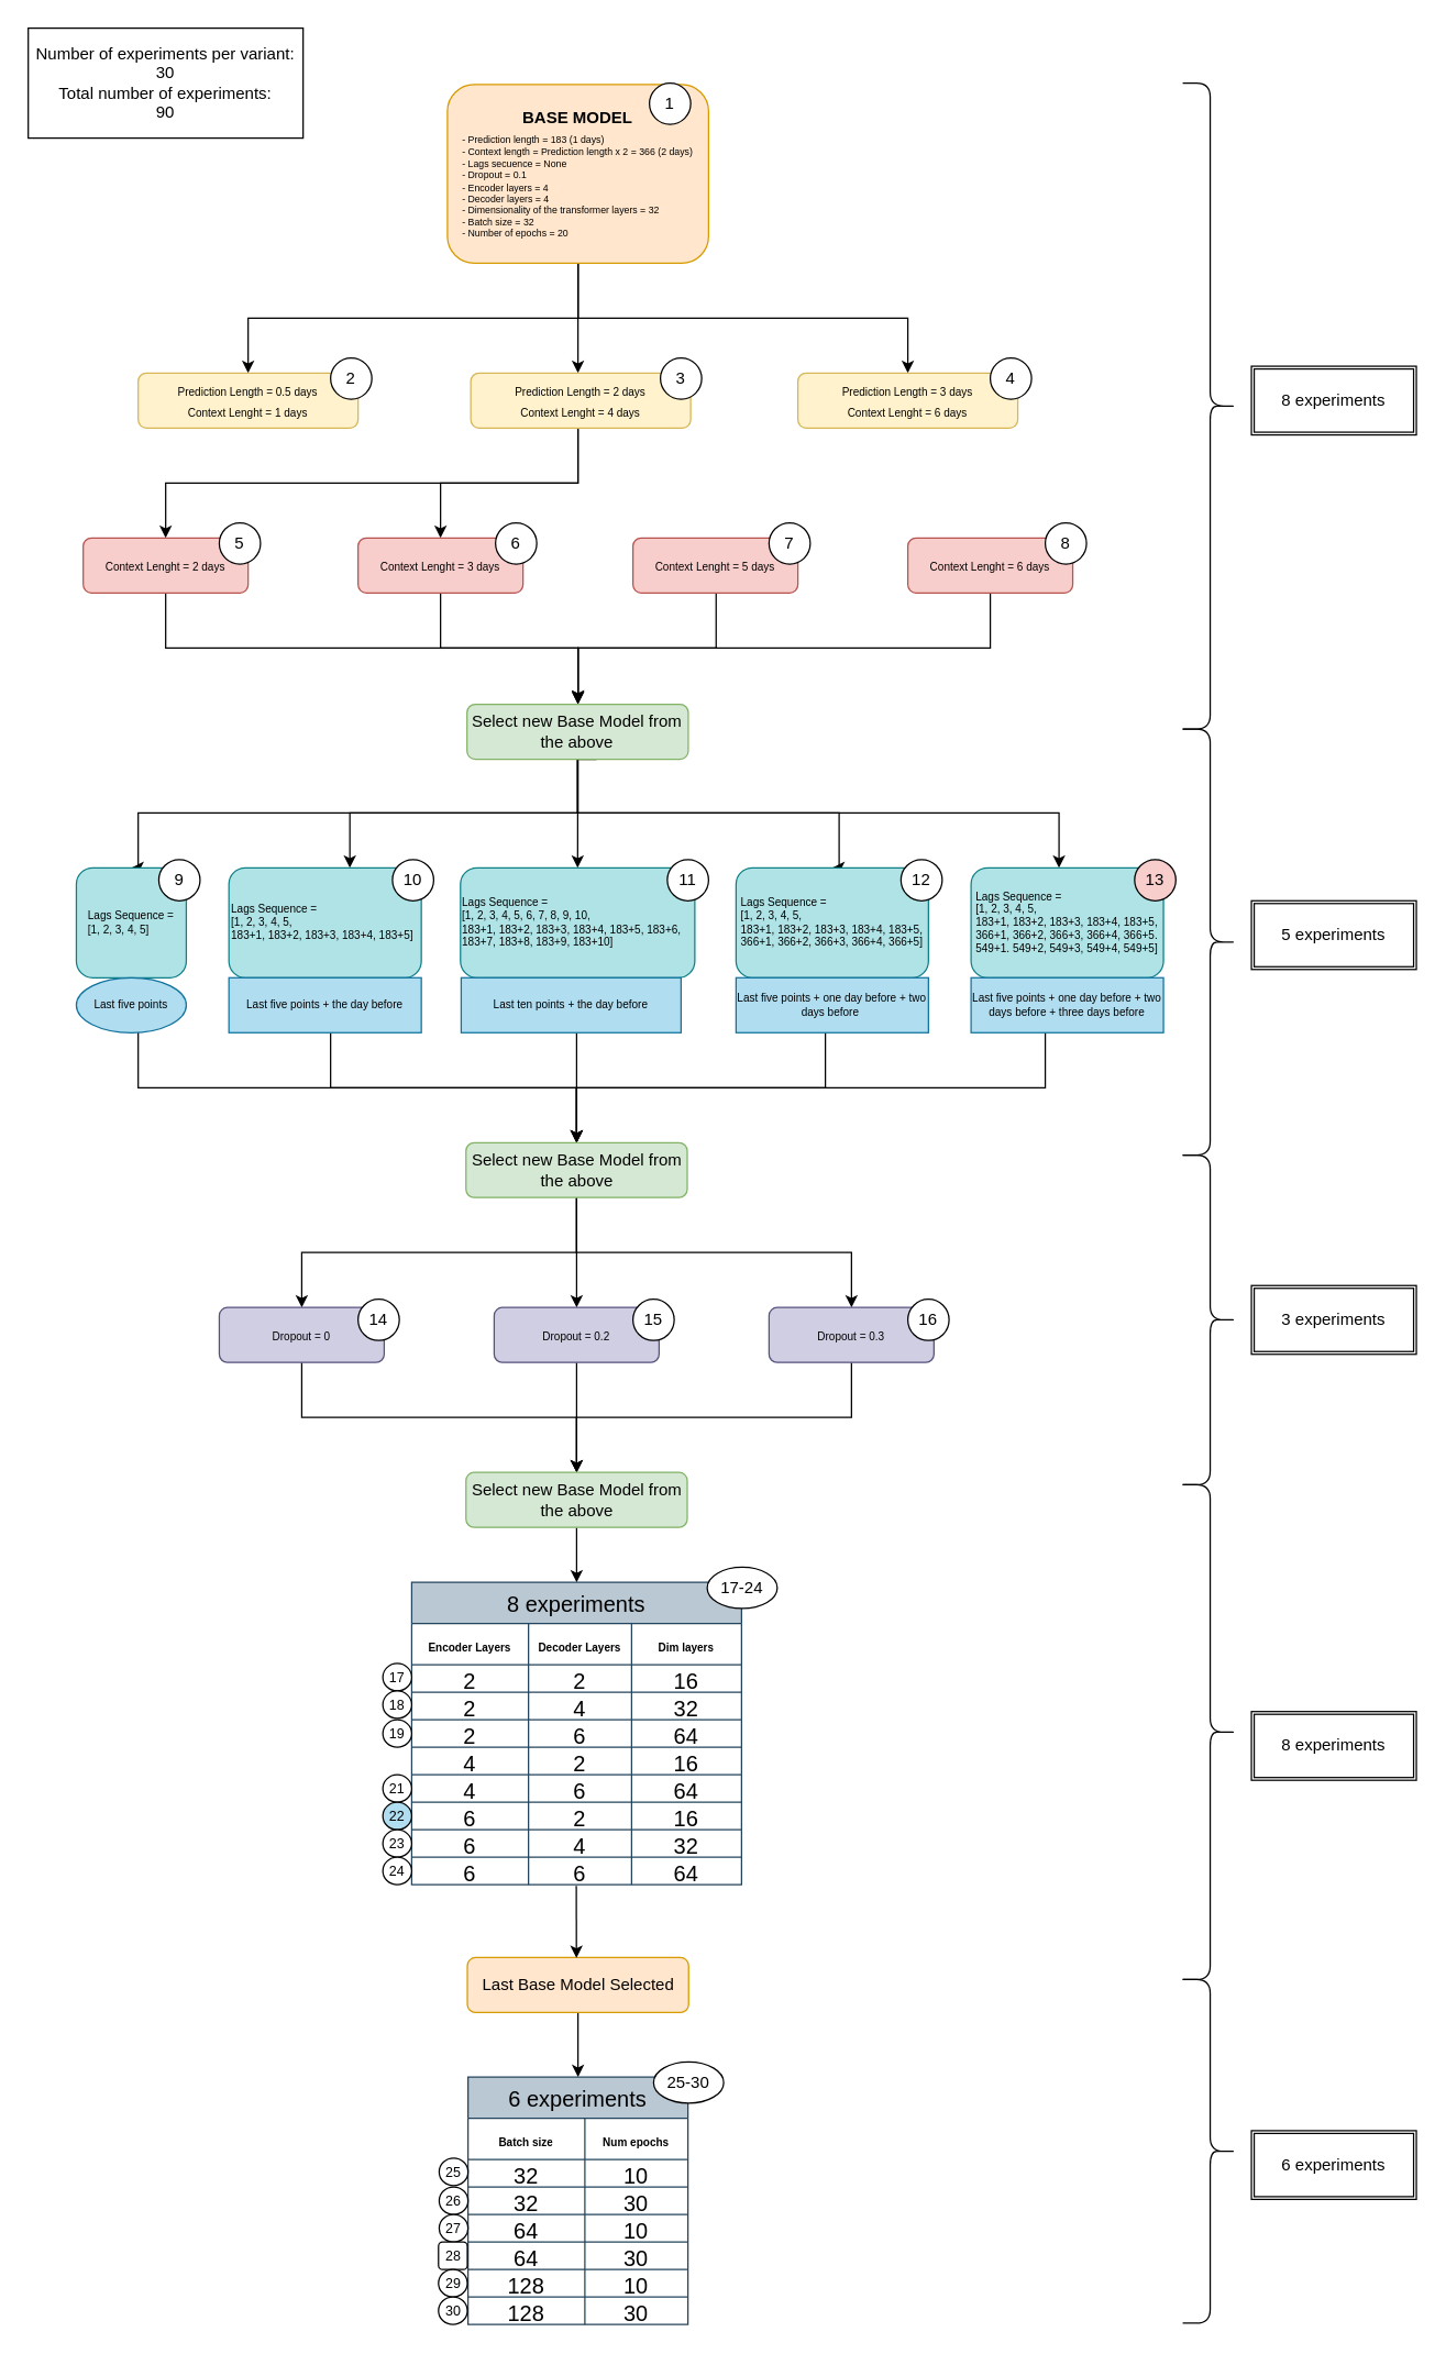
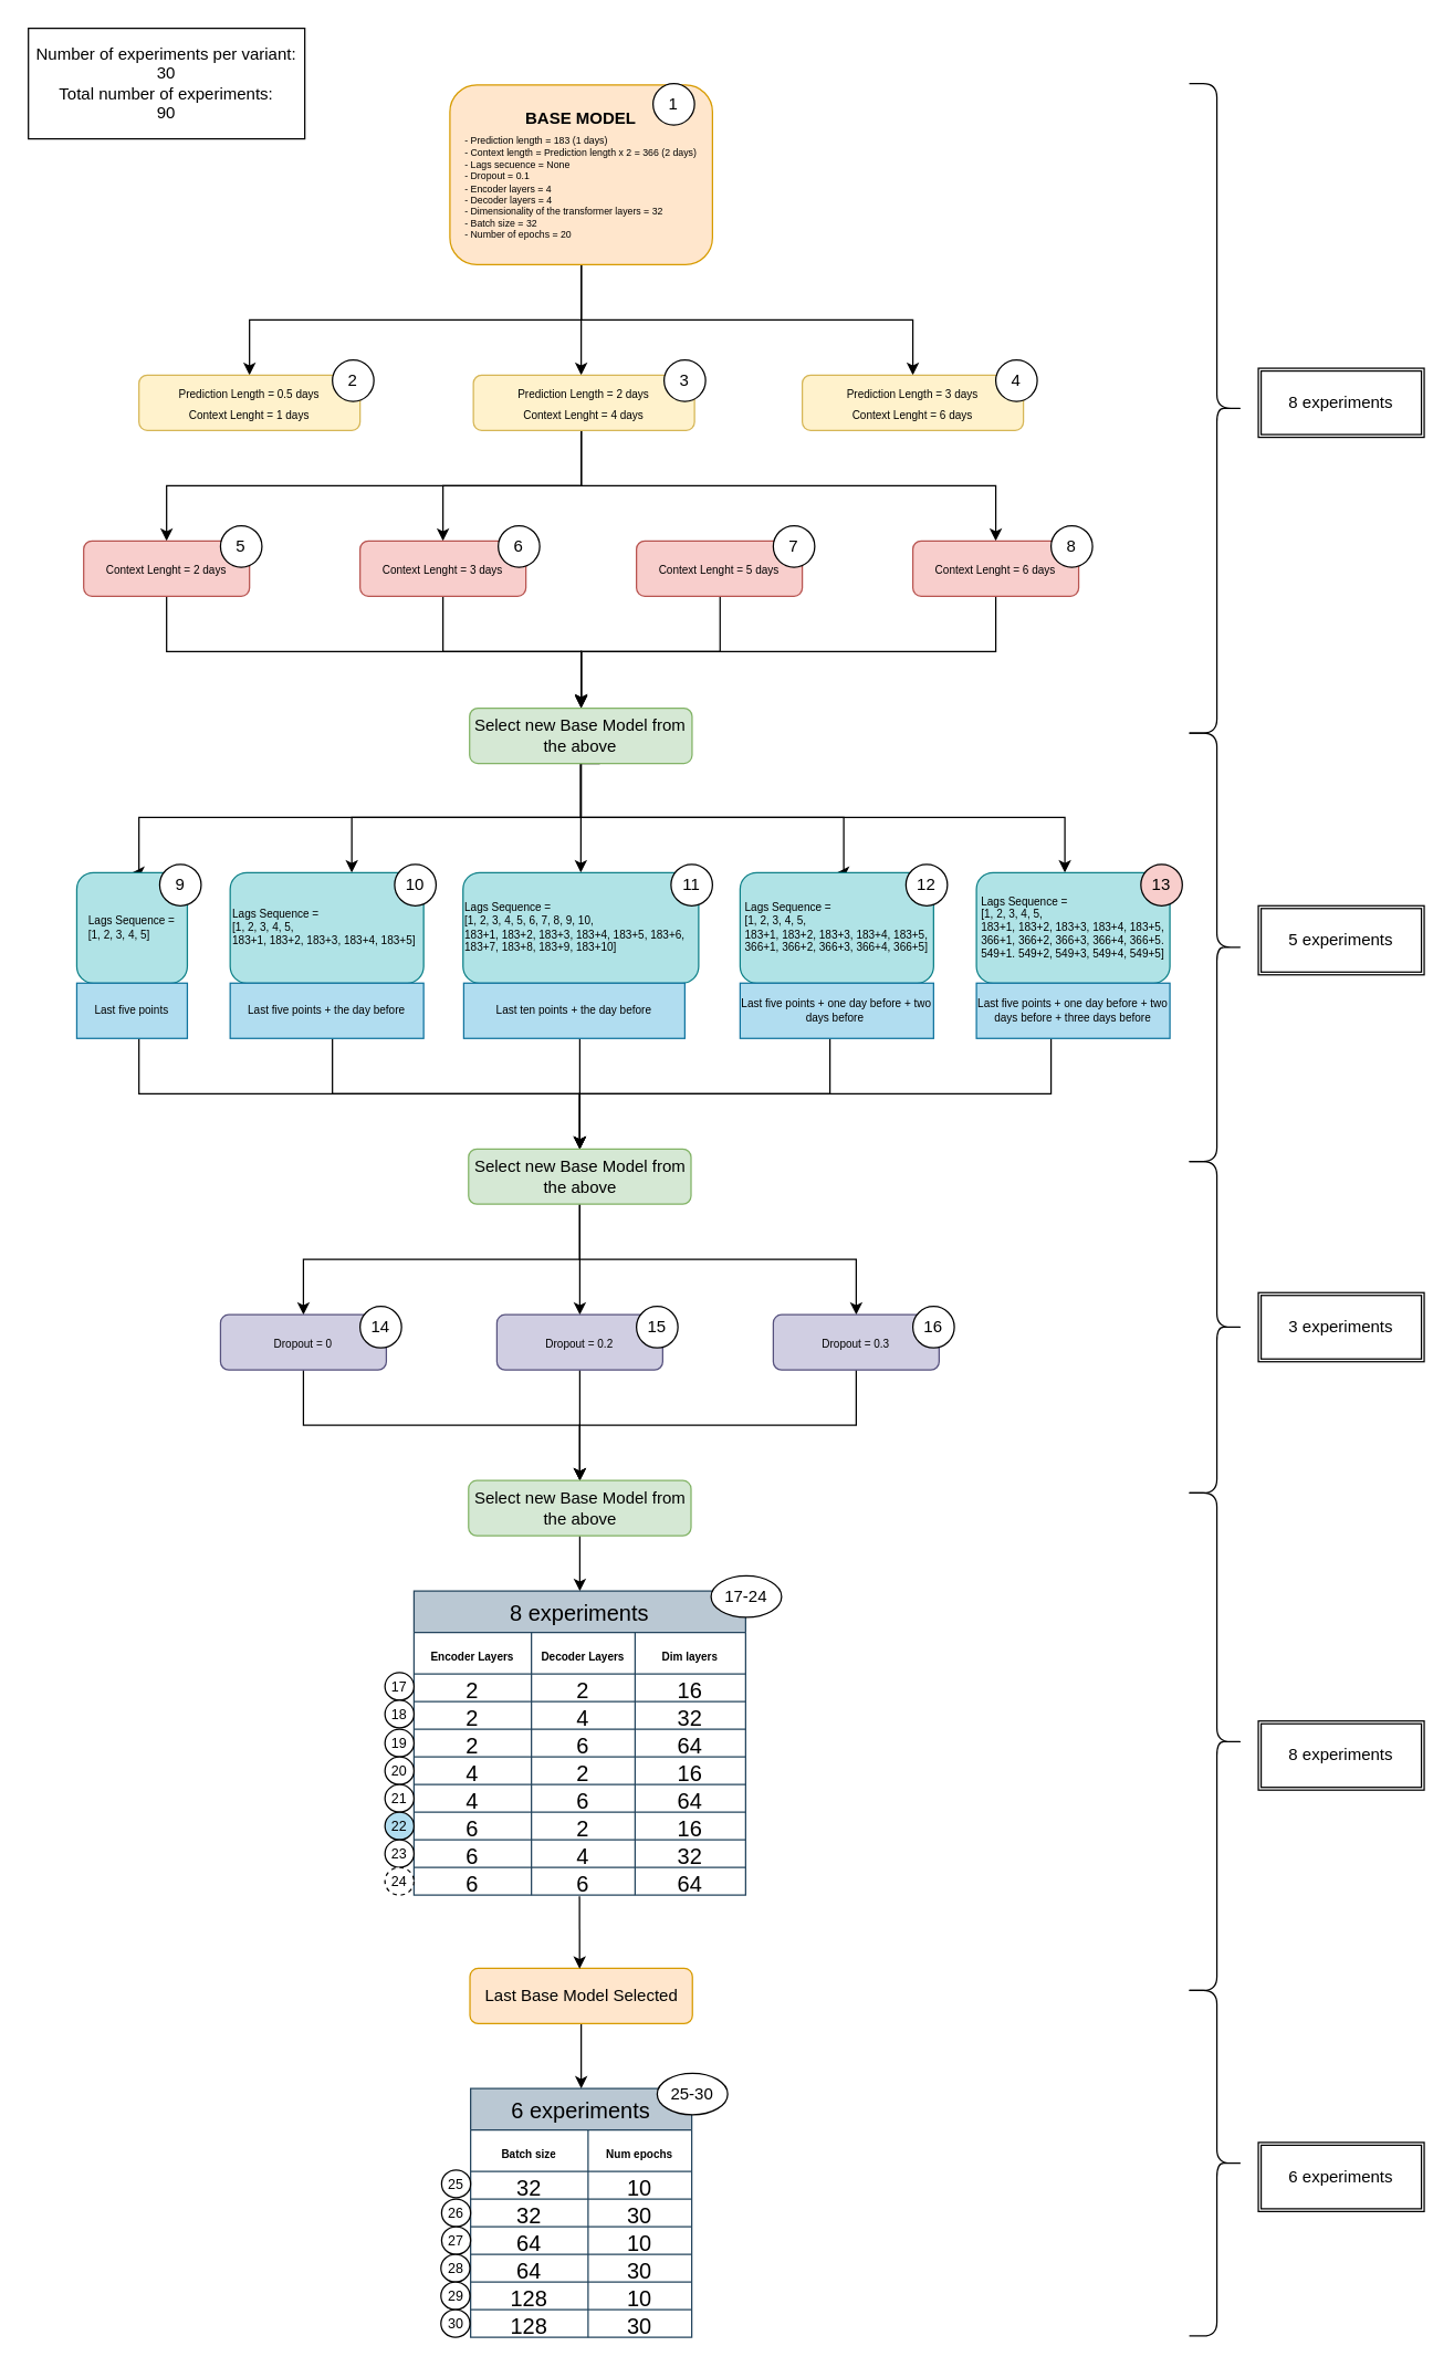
+ <mxCell id="8" style="edgeStyle=orthogonalEdgeStyle;rounded=0;orthogonalLoop=1;jettySize=auto;html=1;" parent="1" source="9" target="25" edge="1"><mxGeometry relative="1" as="geometry"><Array as="points"><mxPoint x="420" y="351" /><mxPoint x="720" y="351" /></Array></mxGeometry></mxCell>
- <mxCell id="32" value="&lt;font style=&quot;font-size: 8px;&quot;&gt;Last five points&lt;/font&gt;" style="ellipse;whiteSpace=wrap;html=1;fillColor=#b1ddf0;strokeColor=#10739e;fontSize=8;" parent="1" vertex="1"><mxGeometry x="55" y="711" width="80" height="40" as="geometry" /></mxCell>
+ <mxCell id="32" value="&lt;font style=&quot;font-size: 8px;&quot;&gt;Last five points&lt;/font&gt;" style="rounded=0;whiteSpace=wrap;html=1;fillColor=#b1ddf0;strokeColor=#10739e;fontSize=8;" parent="1" vertex="1"><mxGeometry x="55" y="711" width="80" height="40" as="geometry" /></mxCell>
+ <mxCell id="147" value="&lt;font style=&quot;font-size: 10px;&quot;&gt;20&lt;/font&gt;" style="ellipse;whiteSpace=wrap;html=1;" parent="1" vertex="1"><mxGeometry x="278" y="1271" width="21" height="20" as="geometry" /></mxCell>
- <mxCell id="151" value="&lt;font style=&quot;font-size: 10px;&quot;&gt;24&lt;/font&gt;" style="ellipse;whiteSpace=wrap;html=1;" parent="1" vertex="1"><mxGeometry x="278" y="1351" width="21" height="20" as="geometry" /></mxCell>
+ <mxCell id="151" value="&lt;font style=&quot;font-size: 10px;&quot;&gt;24&lt;/font&gt;" style="ellipse;whiteSpace=wrap;html=1;dashed=1;" parent="1" vertex="1"><mxGeometry x="278" y="1351" width="21" height="20" as="geometry" /></mxCell>
- <mxCell id="155" value="&lt;font style=&quot;font-size: 10px;&quot;&gt;28&lt;/font&gt;" style="whiteSpace=wrap;html=1;rounded=1;" parent="1" vertex="1"><mxGeometry x="318.5" y="1631" width="21" height="20" as="geometry" /></mxCell>
+ <mxCell id="155" value="&lt;font style=&quot;font-size: 10px;&quot;&gt;28&lt;/font&gt;" style="ellipse;whiteSpace=wrap;html=1;" parent="1" vertex="1"><mxGeometry x="318.5" y="1631" width="21" height="20" as="geometry" /></mxCell>
